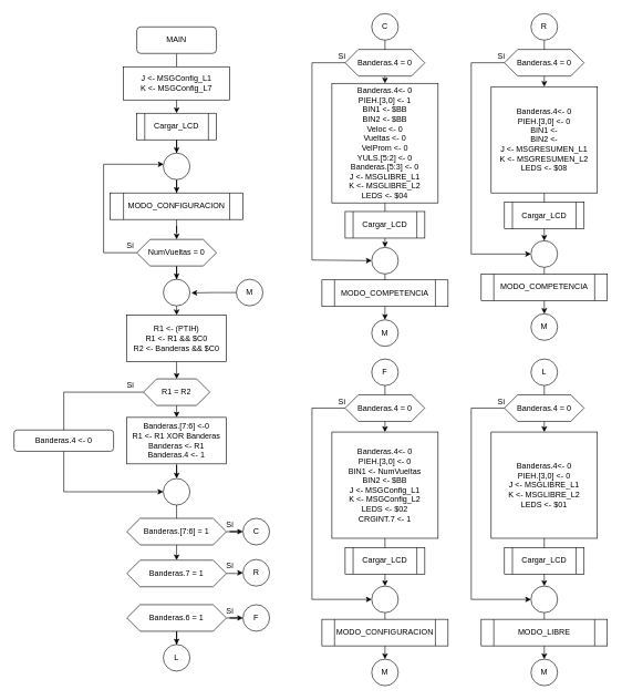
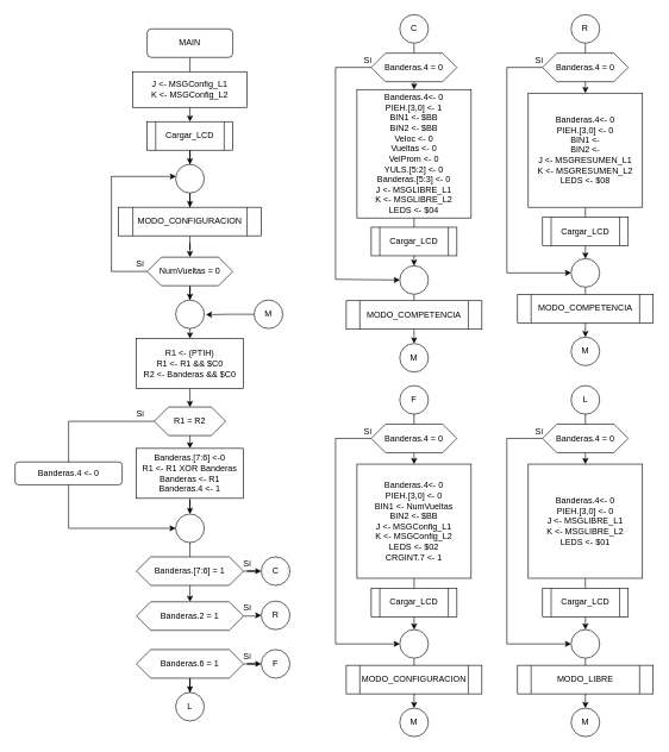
- <mxCell id="10" value="&lt;div&gt;J &amp;lt;- MSGConfig_L1&lt;/div&gt;&lt;div&gt;K &amp;lt;- MSGConfig_L7&lt;/div&gt;" style="rounded=0;whiteSpace=wrap;html=1;" parent="1" vertex="1"><mxGeometry x="185" y="100" width="160" height="50" as="geometry" /></mxCell>
+ <mxCell id="10" value="&lt;div&gt;J &amp;lt;- MSGConfig_L1&lt;/div&gt;&lt;div&gt;K &amp;lt;- MSGConfig_L2&lt;/div&gt;" style="rounded=0;whiteSpace=wrap;html=1;" parent="1" vertex="1"><mxGeometry x="185" y="100" width="160" height="50" as="geometry" /></mxCell>
- <mxCell id="37" value="Banderas.7 = 1" style="shape=hexagon;perimeter=hexagonPerimeter2;whiteSpace=wrap;html=1;fixedSize=1;" parent="1" vertex="1"><mxGeometry x="190" y="843" width="150" height="40" as="geometry" /></mxCell>
+ <mxCell id="37" value="Banderas.2 = 1" style="shape=hexagon;perimeter=hexagonPerimeter2;whiteSpace=wrap;html=1;fixedSize=1;" parent="1" vertex="1"><mxGeometry x="190" y="843" width="150" height="40" as="geometry" /></mxCell>
